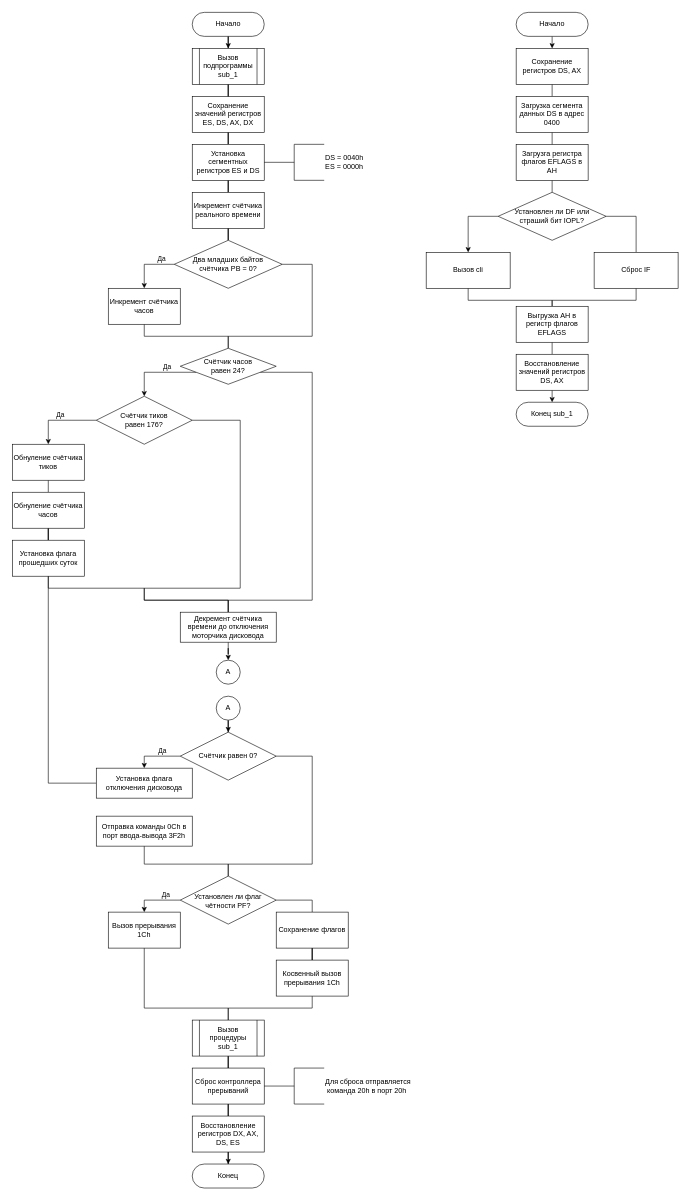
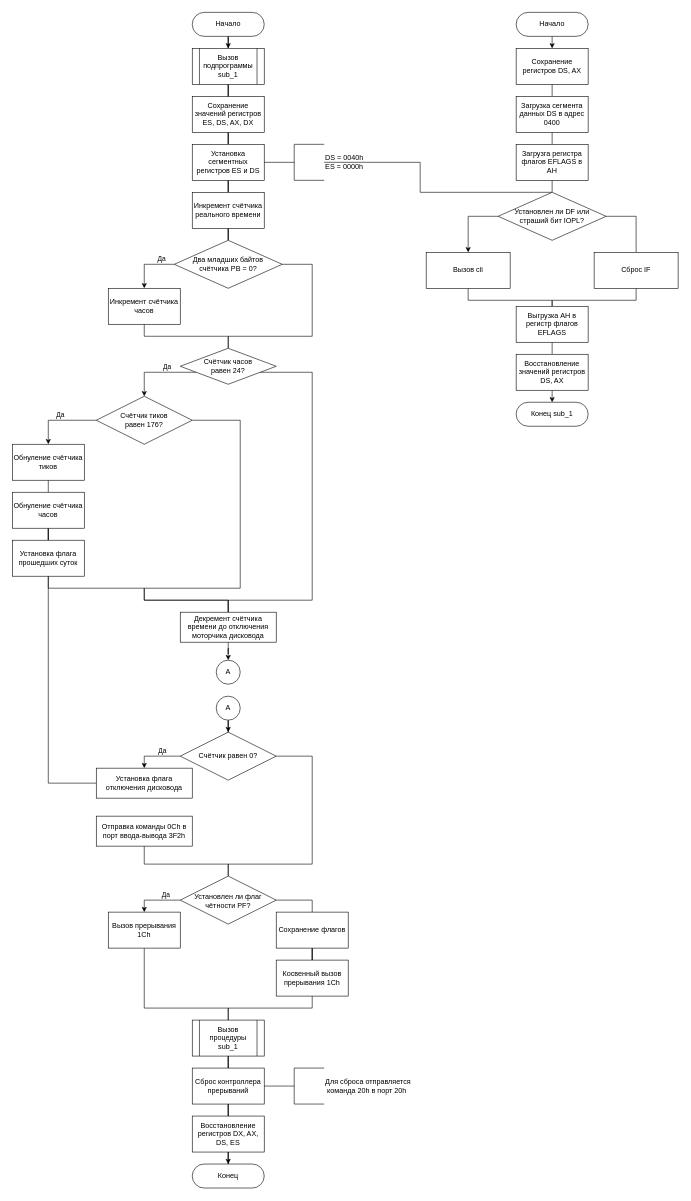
- <mxCell id="64" style="edgeStyle=orthogonalEdgeStyle;rounded=0;orthogonalLoop=1;jettySize=auto;html=1;exitX=0.5;exitY=1;exitDx=0;exitDy=0;entryX=0.5;entryY=0;entryDx=0;entryDy=0;startArrow=none;startFill=0;endArrow=none;endFill=0;" parent="1" source="65" target="68" edge="1"><mxGeometry relative="1" as="geometry" /></mxCell>
+ <mxCell id="64" style="edgeStyle=orthogonalEdgeStyle;rounded=0;orthogonalLoop=1;jettySize=auto;html=1;exitX=0.5;exitY=1;exitDx=0;exitDy=0;startArrow=none;startFill=0;endArrow=none;endFill=0;" parent="1" source="65" target="78" edge="1"><mxGeometry relative="1" as="geometry" /></mxCell>
